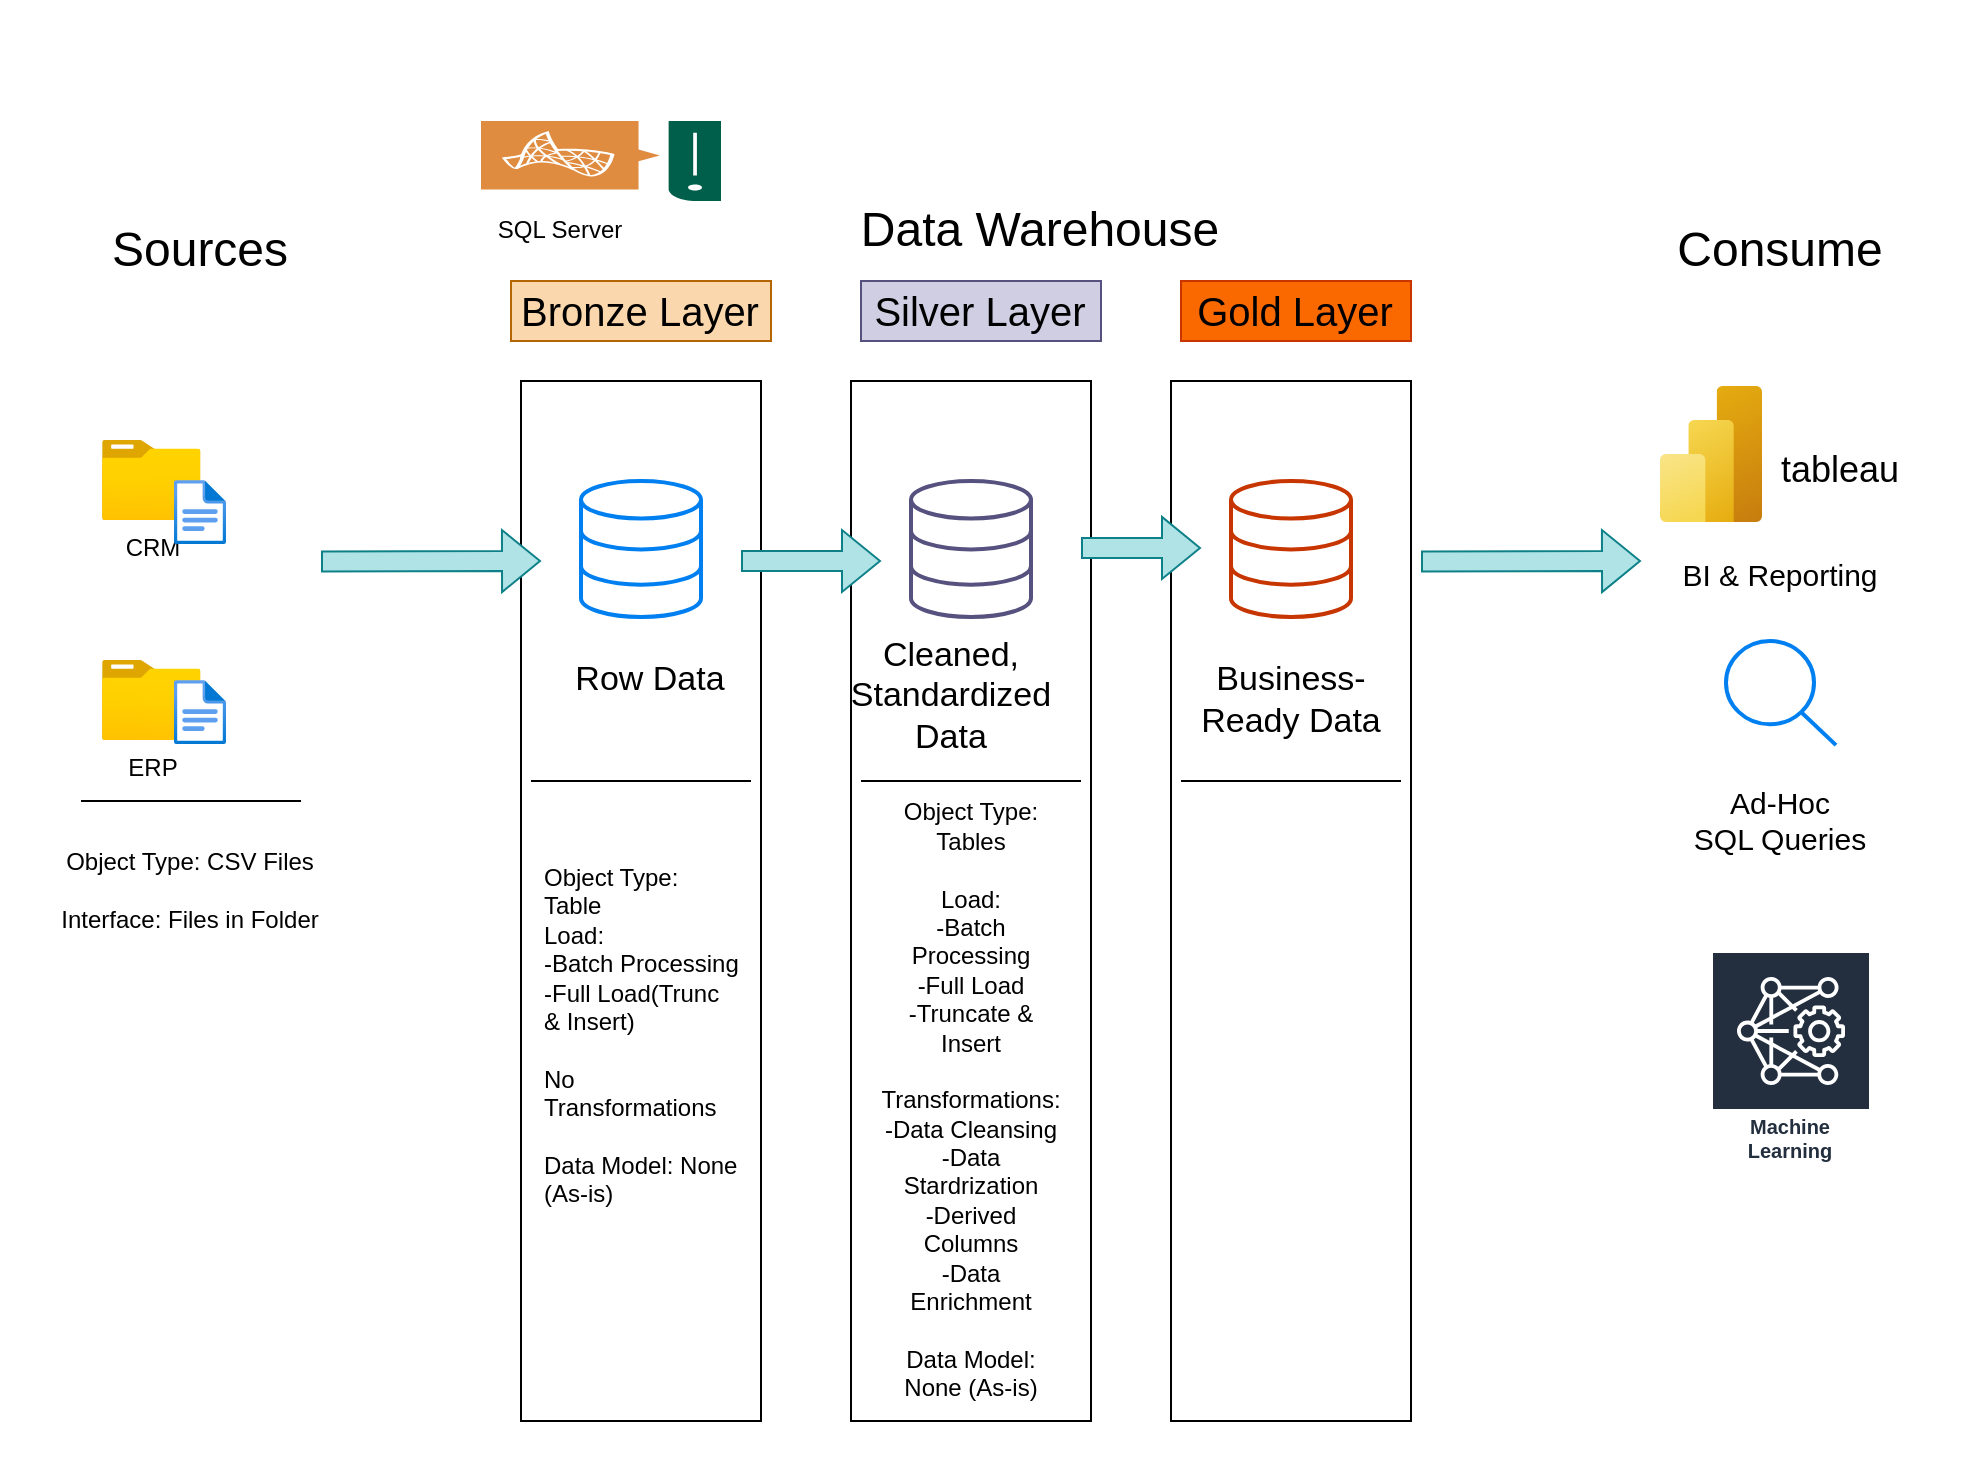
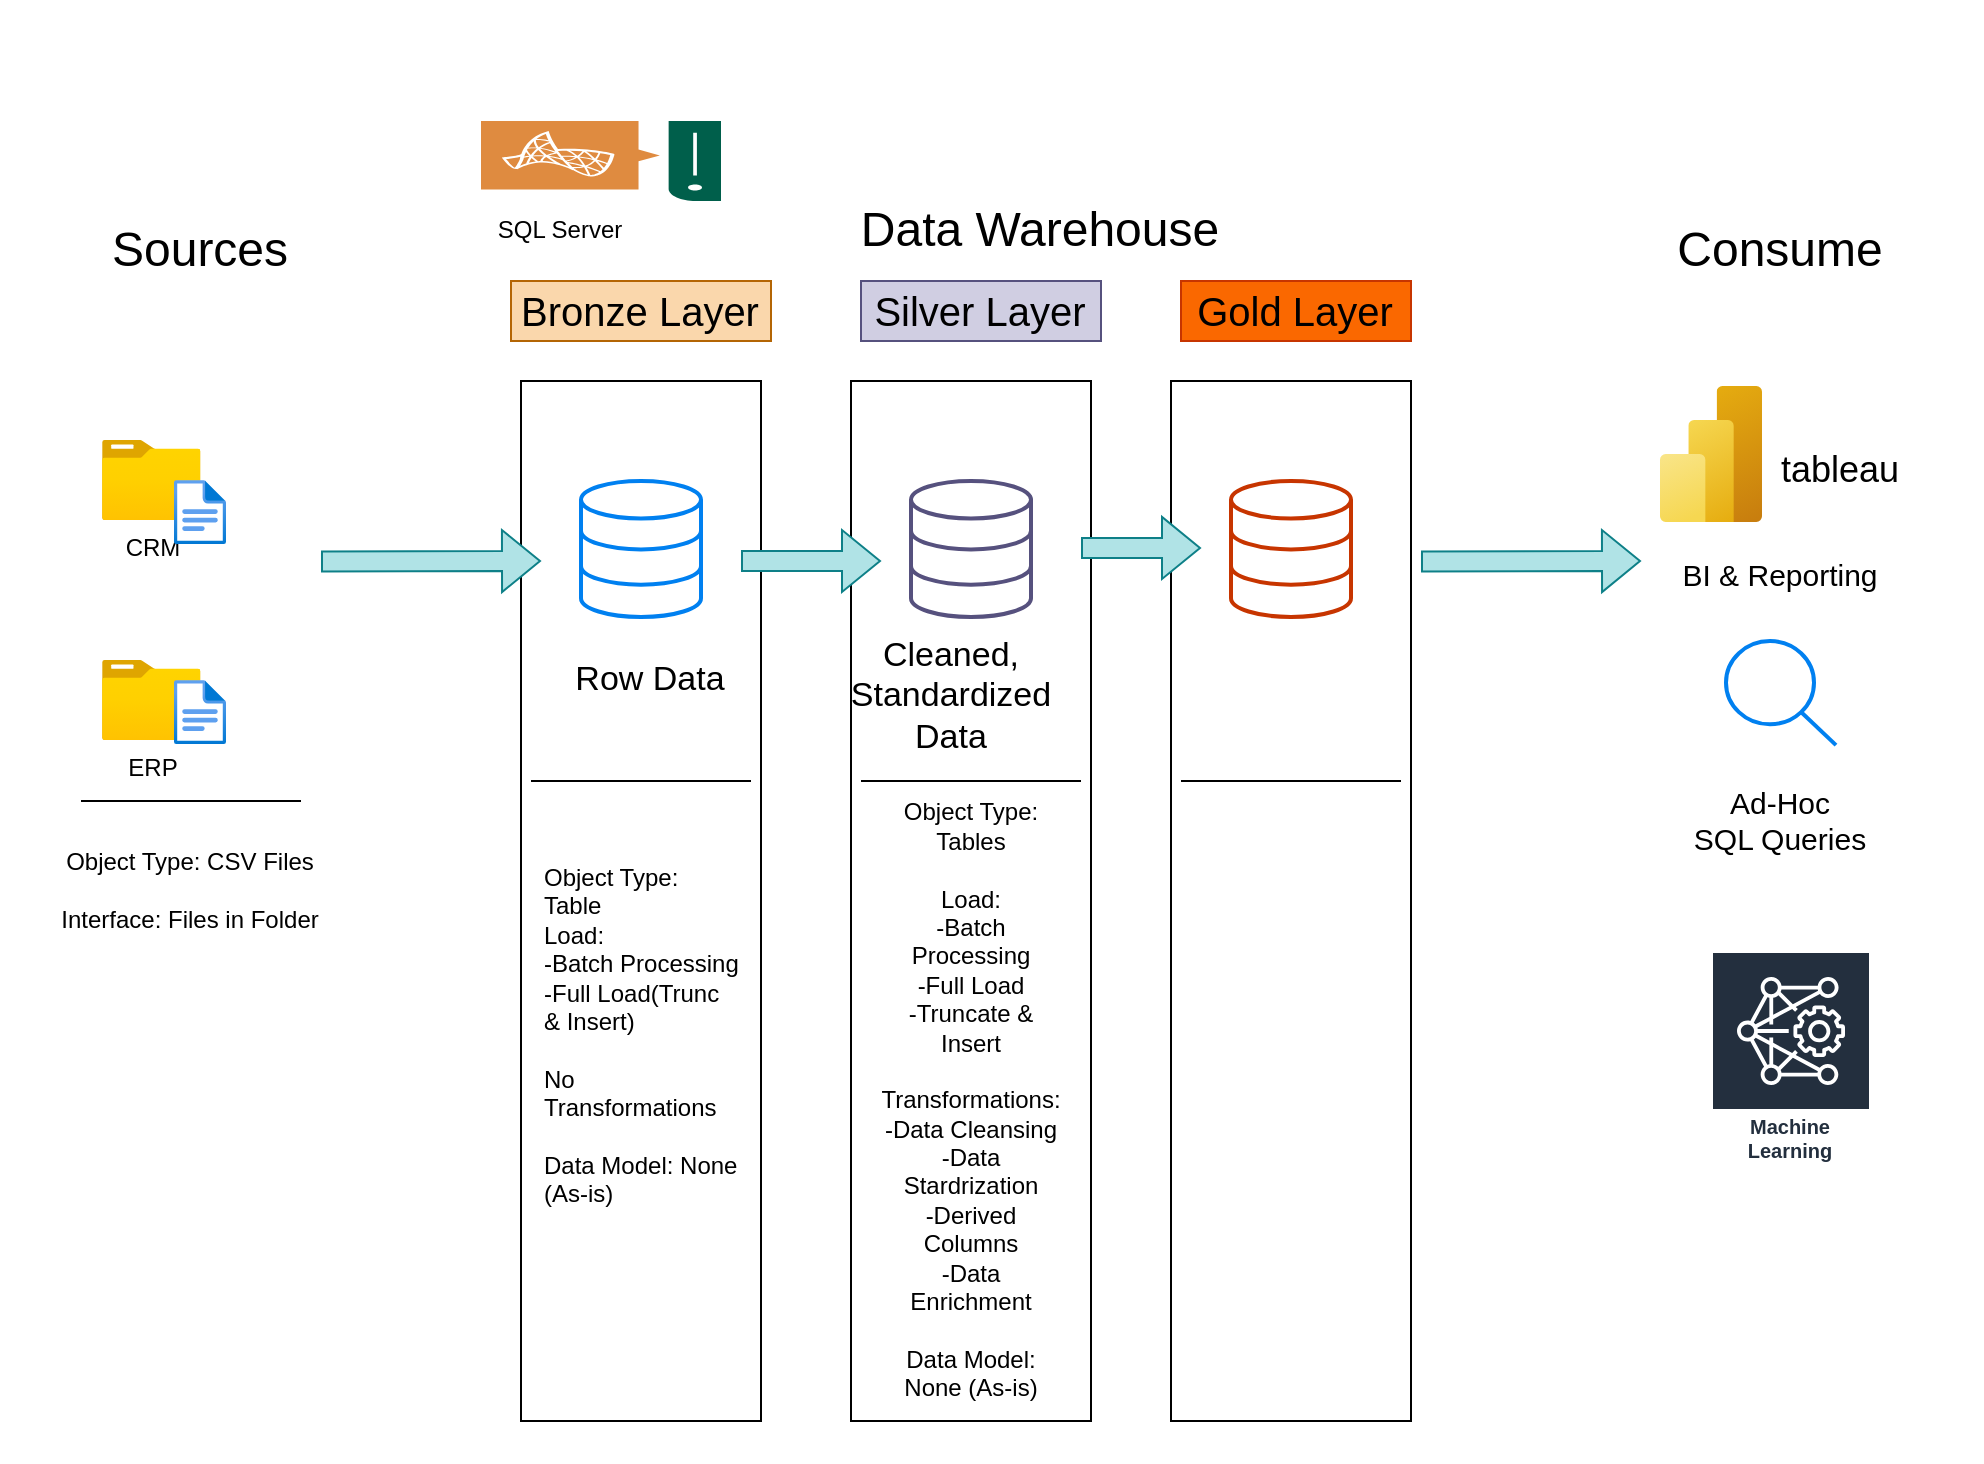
- <mxCell id="29" value="&lt;font style=&quot;font-size: 17px;&quot;&gt;Business-Ready Data&lt;/font&gt;" style="text;html=1;align=center;verticalAlign=middle;whiteSpace=wrap;rounded=0;" parent="1" vertex="1"><mxGeometry x="597.5" y="327.04" width="95" height="45" as="geometry" /></mxCell>
